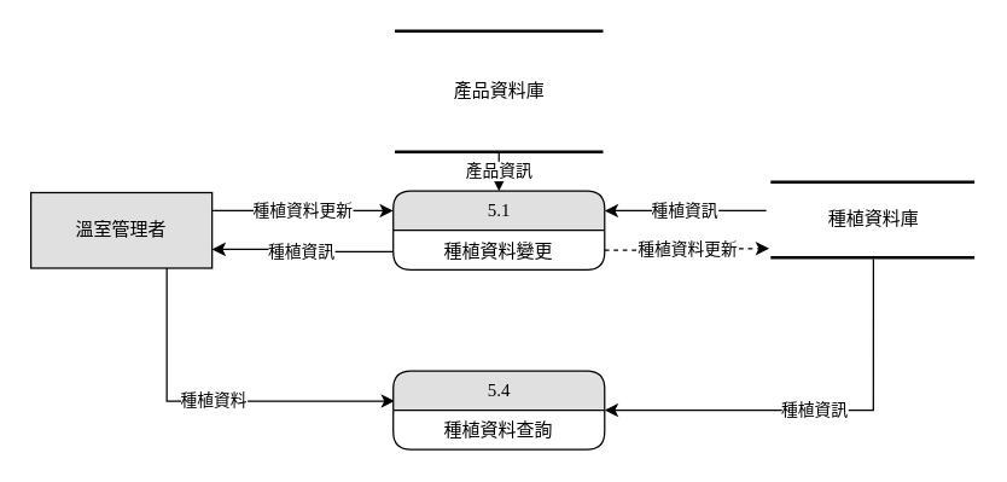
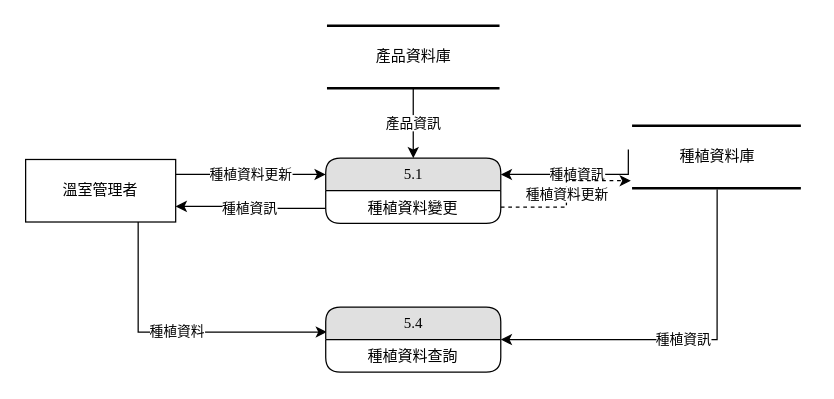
- <mxCell id="11" value="產品資料庫" style="html=1;rounded=0;shadow=0;comic=0;labelBackgroundColor=none;strokeWidth=2;fontFamily=Verdana;fontSize=12;align=center;shape=mxgraph.ios7ui.horLines;" parent="1" vertex="1"><mxGeometry x="261" y="20" width="138" height="80" as="geometry" /></mxCell>
+ <mxCell id="11" value="產品資料庫" style="html=1;rounded=0;shadow=0;comic=0;labelBackgroundColor=none;strokeWidth=2;fontFamily=Verdana;fontSize=12;align=center;shape=mxgraph.ios7ui.horLines;" parent="1" vertex="1"><mxGeometry x="261" y="20" width="138" height="50" as="geometry" /></mxCell>
- <mxCell id="5" value="種植資料庫" style="html=1;rounded=0;shadow=0;comic=0;labelBackgroundColor=none;strokeWidth=2;fontFamily=Verdana;fontSize=12;align=center;shape=mxgraph.ios7ui.horLines;" parent="1" vertex="1"><mxGeometry x="510" y="120" width="135" height="50" as="geometry" /></mxCell>
+ <mxCell id="5" value="種植資料庫" style="html=1;rounded=0;shadow=0;comic=0;labelBackgroundColor=none;strokeWidth=2;fontFamily=Verdana;fontSize=12;align=center;shape=mxgraph.ios7ui.horLines;" parent="1" vertex="1"><mxGeometry x="505" y="100" width="135" height="50" as="geometry" /></mxCell>
- <mxCell id="3" value="溫室管理者" style="whiteSpace=wrap;html=1;rounded=0;shadow=0;comic=0;labelBackgroundColor=none;strokeWidth=1;fontFamily=Verdana;fontSize=12;align=center;fillColor=#e0e0e0;" parent="1" vertex="1"><mxGeometry x="20" y="127" width="120" height="50" as="geometry" /></mxCell>
+ <mxCell id="3" value="溫室管理者" style="whiteSpace=wrap;html=1;rounded=0;shadow=0;comic=0;labelBackgroundColor=none;strokeWidth=1;fontFamily=Verdana;fontSize=12;align=center;" parent="1" vertex="1"><mxGeometry x="20" y="127" width="120" height="50" as="geometry" /></mxCell>
